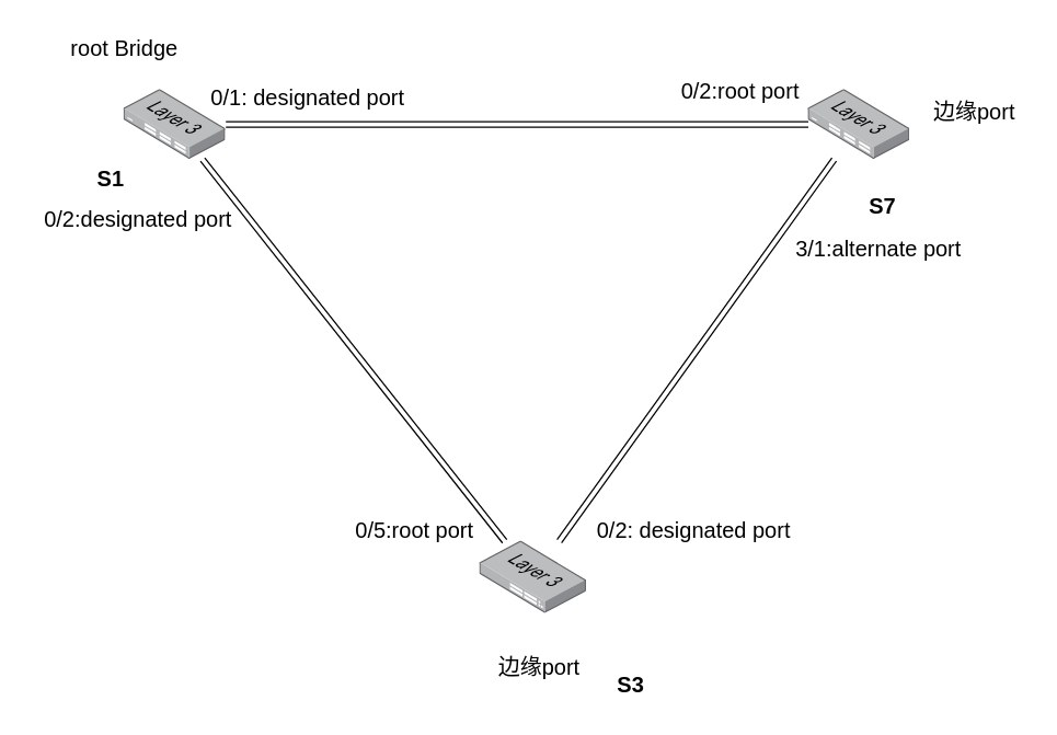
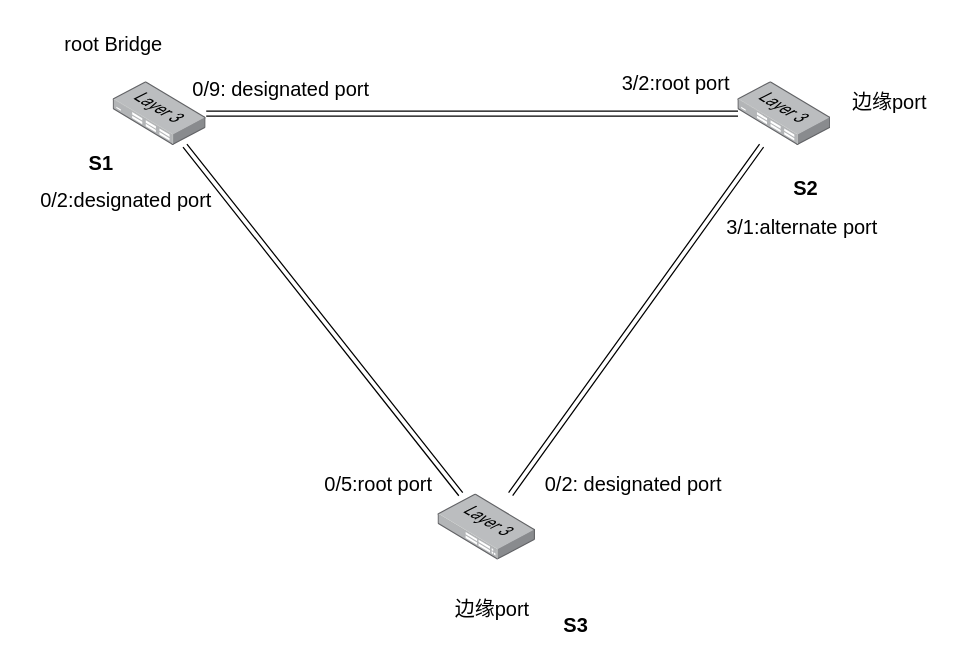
- <mxCell id="12" value="0/2:root port" style="text;html=1;align=center;verticalAlign=middle;resizable=0;points=[];autosize=1;strokeColor=none;fillColor=none;fontSize=16;fontColor=#000000;" vertex="1" parent="1"><mxGeometry x="488" y="50" width="104" height="31" as="geometry" /></mxCell>
+ <mxCell id="12" value="3/2:root port" style="text;html=1;align=center;verticalAlign=middle;resizable=0;points=[];autosize=1;strokeColor=none;fillColor=none;fontSize=16;fontColor=#000000;" vertex="1" parent="1"><mxGeometry x="488" y="50" width="104" height="31" as="geometry" /></mxCell>
- <mxCell id="11" value="0/1: designated port" style="text;html=1;align=center;verticalAlign=middle;resizable=0;points=[];autosize=1;strokeColor=none;fillColor=none;fontSize=16;fontColor=#000000;" vertex="1" parent="1"><mxGeometry x="144" y="56" width="160" height="30" as="geometry" /></mxCell>
+ <mxCell id="11" value="0/9: designated port" style="text;html=1;align=center;verticalAlign=middle;resizable=0;points=[];autosize=1;strokeColor=none;fillColor=none;fontSize=16;fontColor=#000000;" vertex="1" parent="1"><mxGeometry x="144" y="56" width="160" height="30" as="geometry" /></mxCell>
- <mxCell id="9" value="&lt;font size=&quot;1&quot; color=&quot;#000000&quot;&gt;&lt;b style=&quot;font-size: 16px;&quot;&gt;S7&lt;/b&gt;&lt;/font&gt;" style="text;html=1;align=center;verticalAlign=middle;resizable=0;points=[];autosize=1;strokeColor=none;fillColor=none;" vertex="1" parent="1"><mxGeometry x="624.4" y="135" width="40" height="30" as="geometry" /></mxCell>
+ <mxCell id="9" value="&lt;font size=&quot;1&quot; color=&quot;#000000&quot;&gt;&lt;b style=&quot;font-size: 16px;&quot;&gt;S2&lt;/b&gt;&lt;/font&gt;" style="text;html=1;align=center;verticalAlign=middle;resizable=0;points=[];autosize=1;strokeColor=none;fillColor=none;" vertex="1" parent="1"><mxGeometry x="624.4" y="135" width="40" height="30" as="geometry" /></mxCell>
